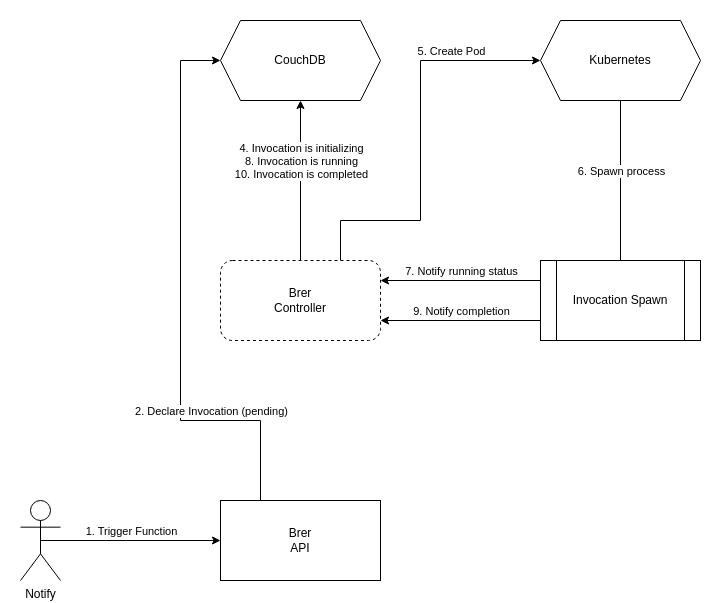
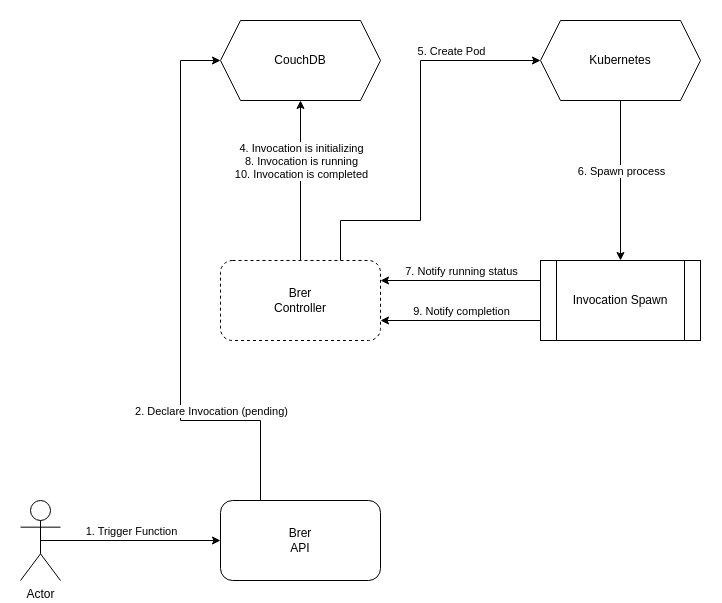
- <mxCell id="16" value="" style="endArrow=none;html=1;rounded=0;exitX=0.5;exitY=1;exitDx=0;exitDy=0;entryX=0.5;entryY=0;entryDx=0;entryDy=0;" edge="1" parent="1" source="5" target="15"><mxGeometry width="50" height="50" relative="1" as="geometry"><mxPoint x="700" y="340" as="sourcePoint" /><mxPoint x="750" y="290" as="targetPoint" /></mxGeometry></mxCell>
+ <mxCell id="16" value="" style="endArrow=classic;html=1;rounded=0;exitX=0.5;exitY=1;exitDx=0;exitDy=0;entryX=0.5;entryY=0;entryDx=0;entryDy=0;" edge="1" parent="1" source="5" target="15"><mxGeometry width="50" height="50" relative="1" as="geometry"><mxPoint x="700" y="340" as="sourcePoint" /><mxPoint x="750" y="290" as="targetPoint" /></mxGeometry></mxCell>
- <mxCell id="4" value="&lt;div&gt;Brer&lt;/div&gt;&lt;div&gt;API&lt;br&gt;&lt;/div&gt;" style="whiteSpace=wrap;html=1;verticalAlign=middle;align=center;rounded=0;" parent="1" vertex="1"><mxGeometry x="220" y="500" width="160" height="80" as="geometry" /></mxCell>
+ <mxCell id="4" value="&lt;div&gt;Brer&lt;/div&gt;&lt;div&gt;API&lt;br&gt;&lt;/div&gt;" style="rounded=1;whiteSpace=wrap;html=1;verticalAlign=middle;align=center;" parent="1" vertex="1"><mxGeometry x="220" y="500" width="160" height="80" as="geometry" /></mxCell>
- <mxCell id="6" value="Notify" style="shape=umlActor;verticalLabelPosition=bottom;verticalAlign=top;html=1;outlineConnect=0;" vertex="1" parent="1"><mxGeometry x="20" y="500" width="40" height="80" as="geometry" /></mxCell>
+ <mxCell id="6" value="Actor" style="shape=umlActor;verticalLabelPosition=bottom;verticalAlign=top;html=1;outlineConnect=0;" vertex="1" parent="1"><mxGeometry x="20" y="500" width="40" height="80" as="geometry" /></mxCell>
